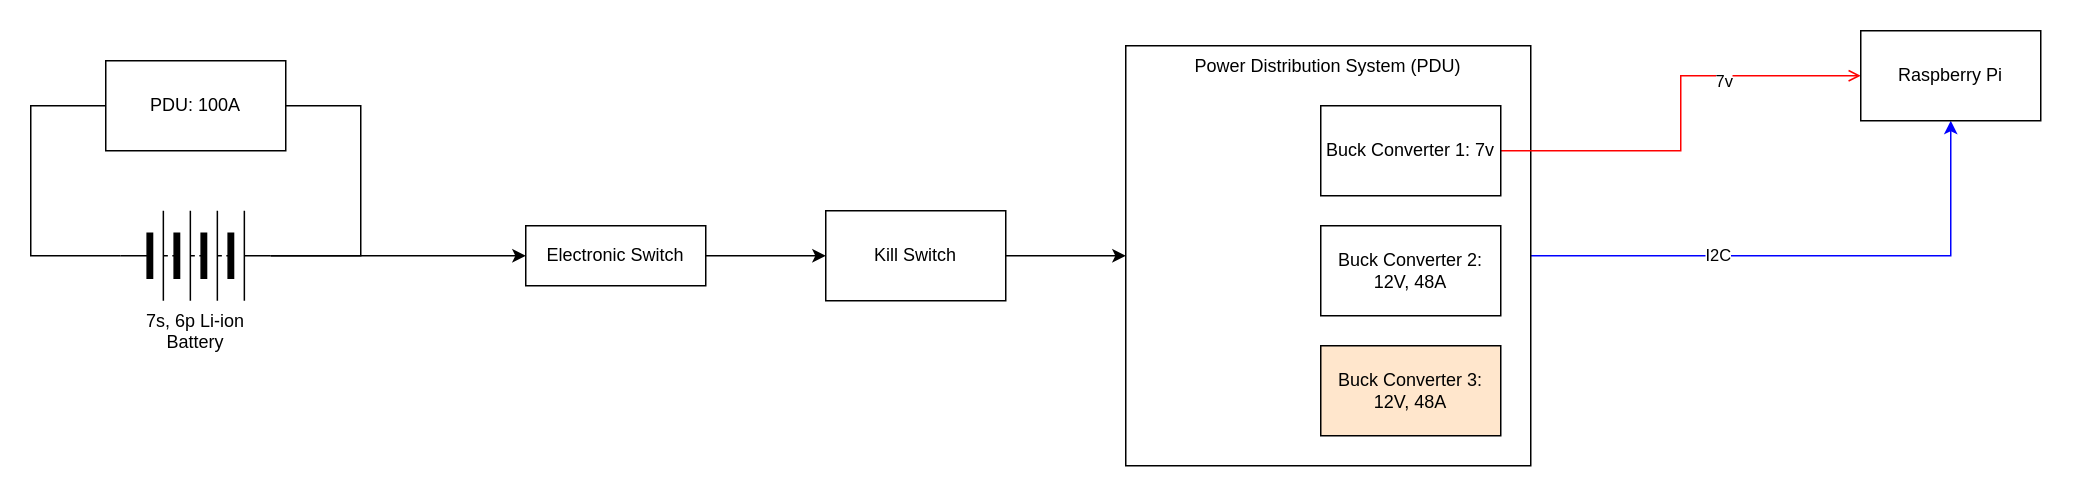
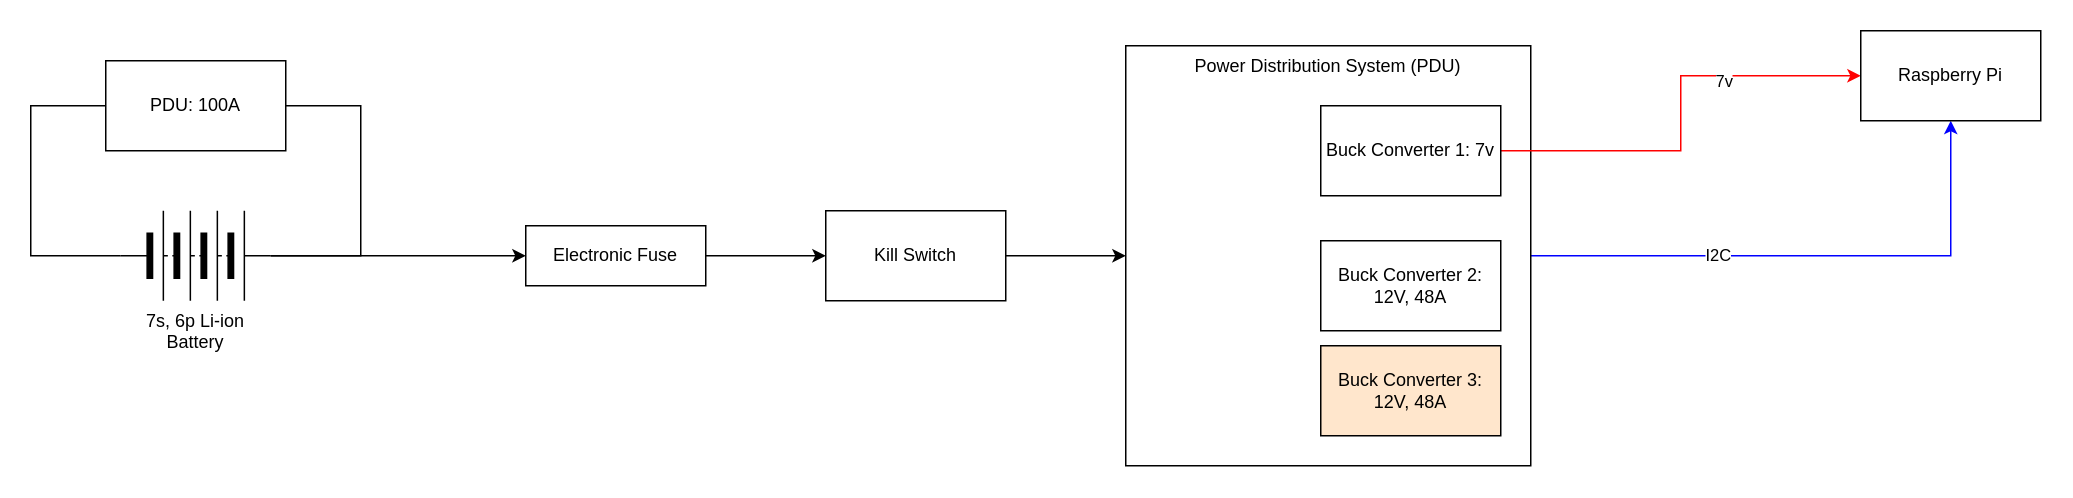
- <mxCell id="14" style="edgeStyle=orthogonalEdgeStyle;rounded=0;orthogonalLoop=1;jettySize=auto;html=1;entryX=0;entryY=0.5;entryDx=0;entryDy=0;fontColor=#000000;strokeColor=#FF0000;endArrow=open;" edge="1" parent="1" source="16" target="19"><mxGeometry relative="1" as="geometry" /></mxCell>
+ <mxCell id="14" style="edgeStyle=orthogonalEdgeStyle;rounded=0;orthogonalLoop=1;jettySize=auto;html=1;entryX=0;entryY=0.5;entryDx=0;entryDy=0;fontColor=#000000;strokeColor=#FF0000;" edge="1" parent="1" source="16" target="19"><mxGeometry relative="1" as="geometry" /></mxCell>
- <mxCell id="8" value="Electronic Switch" style="whiteSpace=wrap;verticalAlign=middle;shadow=0;dashed=0;" vertex="1" parent="1"><mxGeometry x="350" y="150" width="120" height="40" as="geometry" /></mxCell>
+ <mxCell id="8" value="Electronic Fuse" style="whiteSpace=wrap;verticalAlign=middle;shadow=0;dashed=0;" vertex="1" parent="1"><mxGeometry x="350" y="150" width="120" height="40" as="geometry" /></mxCell>
- <mxCell id="17" value="Buck Converter 2: 12V, 48A" style="rounded=0;whiteSpace=wrap;html=1;" vertex="1" parent="1"><mxGeometry x="880" y="150" width="120" height="60" as="geometry" /></mxCell>
+ <mxCell id="17" value="Buck Converter 2: 12V, 48A" style="rounded=0;whiteSpace=wrap;html=1;" vertex="1" parent="1"><mxGeometry x="880" y="160" width="120" height="60" as="geometry" /></mxCell>
